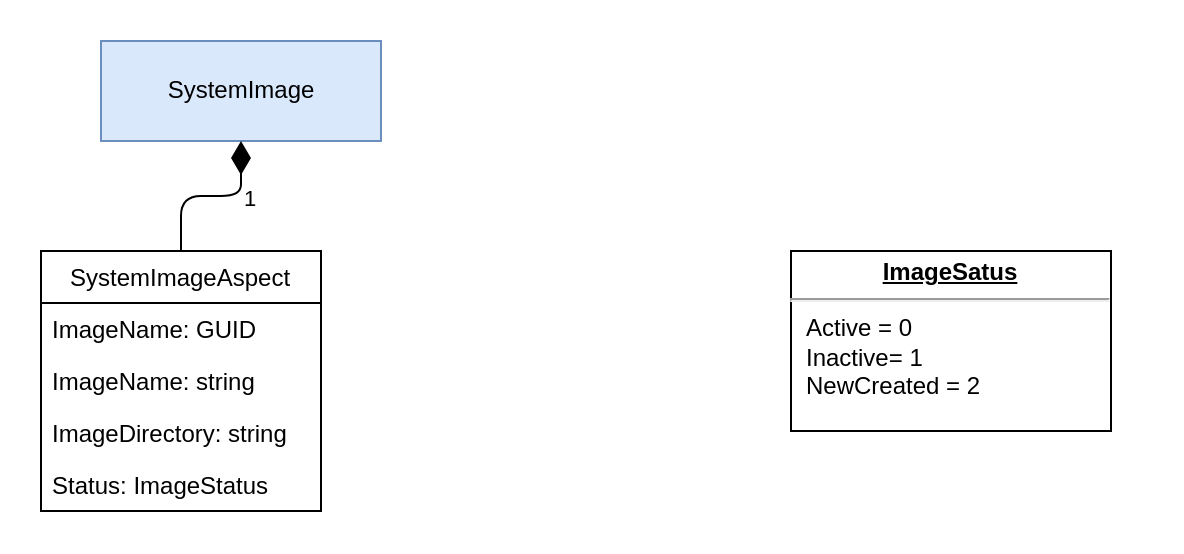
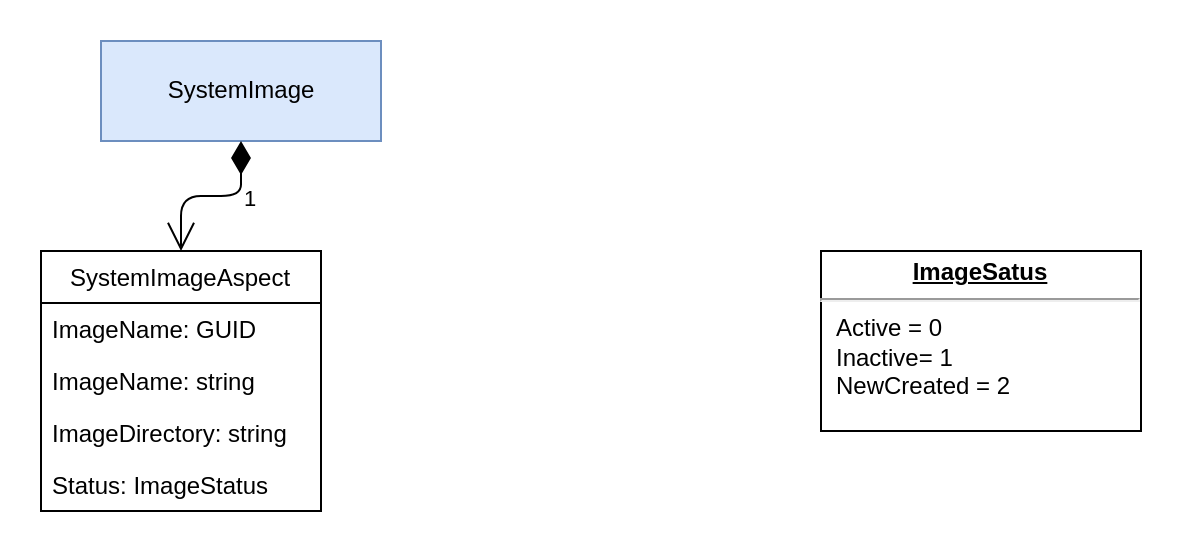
- <mxCell id="9" value="1" style="endArrow=none;html=1;endSize=12;startArrow=diamondThin;startSize=14;startFill=1;edgeStyle=orthogonalEdgeStyle;align=left;verticalAlign=bottom;" edge="1" parent="1" source="8" target="2"><mxGeometry x="-0.333" y="10" relative="1" as="geometry"><mxPoint x="130" y="65" as="sourcePoint" /><mxPoint x="290" y="65" as="targetPoint" /><mxPoint as="offset" /></mxGeometry></mxCell>
+ <mxCell id="9" value="1" style="endArrow=open;html=1;endSize=12;startArrow=diamondThin;startSize=14;startFill=1;edgeStyle=orthogonalEdgeStyle;align=left;verticalAlign=bottom;" edge="1" parent="1" source="8" target="2"><mxGeometry x="-0.333" y="10" relative="1" as="geometry"><mxPoint x="130" y="65" as="sourcePoint" /><mxPoint x="290" y="65" as="targetPoint" /><mxPoint as="offset" /></mxGeometry></mxCell>
- <mxCell id="7" value="&lt;p style=&quot;margin: 0px ; margin-top: 4px ; text-align: center ; text-decoration: underline&quot;&gt;&lt;b&gt;ImageSatus&lt;/b&gt;&lt;/p&gt;&lt;hr&gt;&lt;p style=&quot;margin: 0px ; margin-left: 8px&quot;&gt;Active = 0&lt;br&gt;Inactive= 1&lt;br&gt;NewCreated = 2&lt;/p&gt;" style="verticalAlign=top;align=left;overflow=fill;fontSize=12;fontFamily=Helvetica;html=1;" vertex="1" parent="1"><mxGeometry x="395" y="125" width="160" height="90" as="geometry" /></mxCell>
+ <mxCell id="7" value="&lt;p style=&quot;margin: 0px ; margin-top: 4px ; text-align: center ; text-decoration: underline&quot;&gt;&lt;b&gt;ImageSatus&lt;/b&gt;&lt;/p&gt;&lt;hr&gt;&lt;p style=&quot;margin: 0px ; margin-left: 8px&quot;&gt;Active = 0&lt;br&gt;Inactive= 1&lt;br&gt;NewCreated = 2&lt;/p&gt;" style="verticalAlign=top;align=left;overflow=fill;fontSize=12;fontFamily=Helvetica;html=1;" vertex="1" parent="1"><mxGeometry x="410" y="125" width="160" height="90" as="geometry" /></mxCell>
